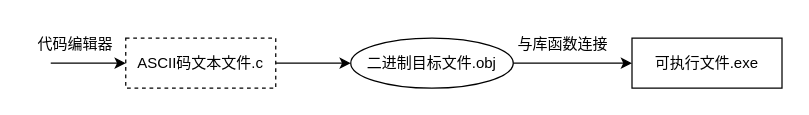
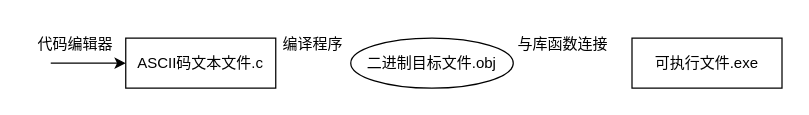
+ <mxCell id="9" value="编译程序" style="text;html=1;strokeColor=none;fillColor=none;align=center;verticalAlign=middle;whiteSpace=wrap;rounded=0;" parent="1" vertex="1"><mxGeometry x="220" y="20" width="60" height="30" as="geometry" /></mxCell>
- <mxCell id="3" value="ASCII码文本文件.c" style="rounded=0;whiteSpace=wrap;html=1;fillColor=none;dashed=1;" parent="1" vertex="1"><mxGeometry x="100" y="30" width="120" height="40" as="geometry" /></mxCell>
+ <mxCell id="3" value="ASCII码文本文件.c" style="rounded=0;whiteSpace=wrap;html=1;fillColor=none;" parent="1" vertex="1"><mxGeometry x="100" y="30" width="120" height="40" as="geometry" /></mxCell>
- <mxCell id="2" style="edgeStyle=orthogonalEdgeStyle;rounded=0;orthogonalLoop=1;jettySize=auto;html=1;exitX=1;exitY=0.5;exitDx=0;exitDy=0;entryX=0;entryY=0.5;entryDx=0;entryDy=0;" parent="1" source="3" target="5" edge="1"><mxGeometry relative="1" as="geometry" /></mxCell>
- <mxCell id="4" style="edgeStyle=orthogonalEdgeStyle;rounded=0;orthogonalLoop=1;jettySize=auto;html=1;exitX=1;exitY=0.5;exitDx=0;exitDy=0;entryX=0;entryY=0.5;entryDx=0;entryDy=0;" parent="1" source="5" target="8" edge="1"><mxGeometry relative="1" as="geometry" /></mxCell>
